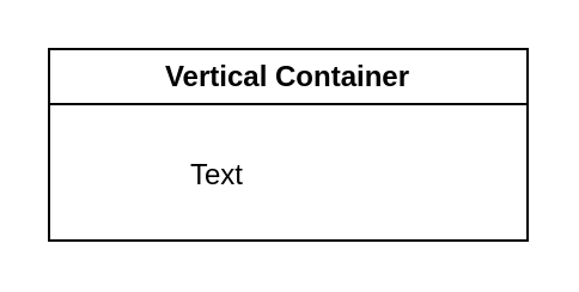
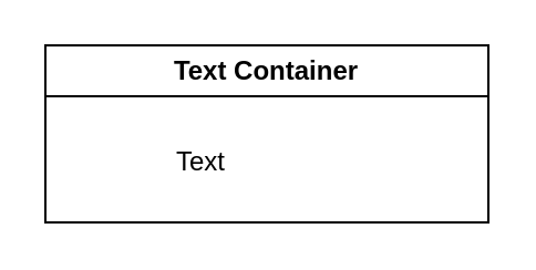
- <mxCell id="2" value="Vertical Container" style="swimlane;whiteSpace=wrap;html=1;" vertex="1" parent="1"><mxGeometry x="20" y="20" width="200" height="80" as="geometry" /></mxCell>
+ <mxCell id="2" value="Text Container" style="swimlane;whiteSpace=wrap;html=1;" vertex="1" parent="1"><mxGeometry x="20" y="20" width="200" height="80" as="geometry" /></mxCell>
